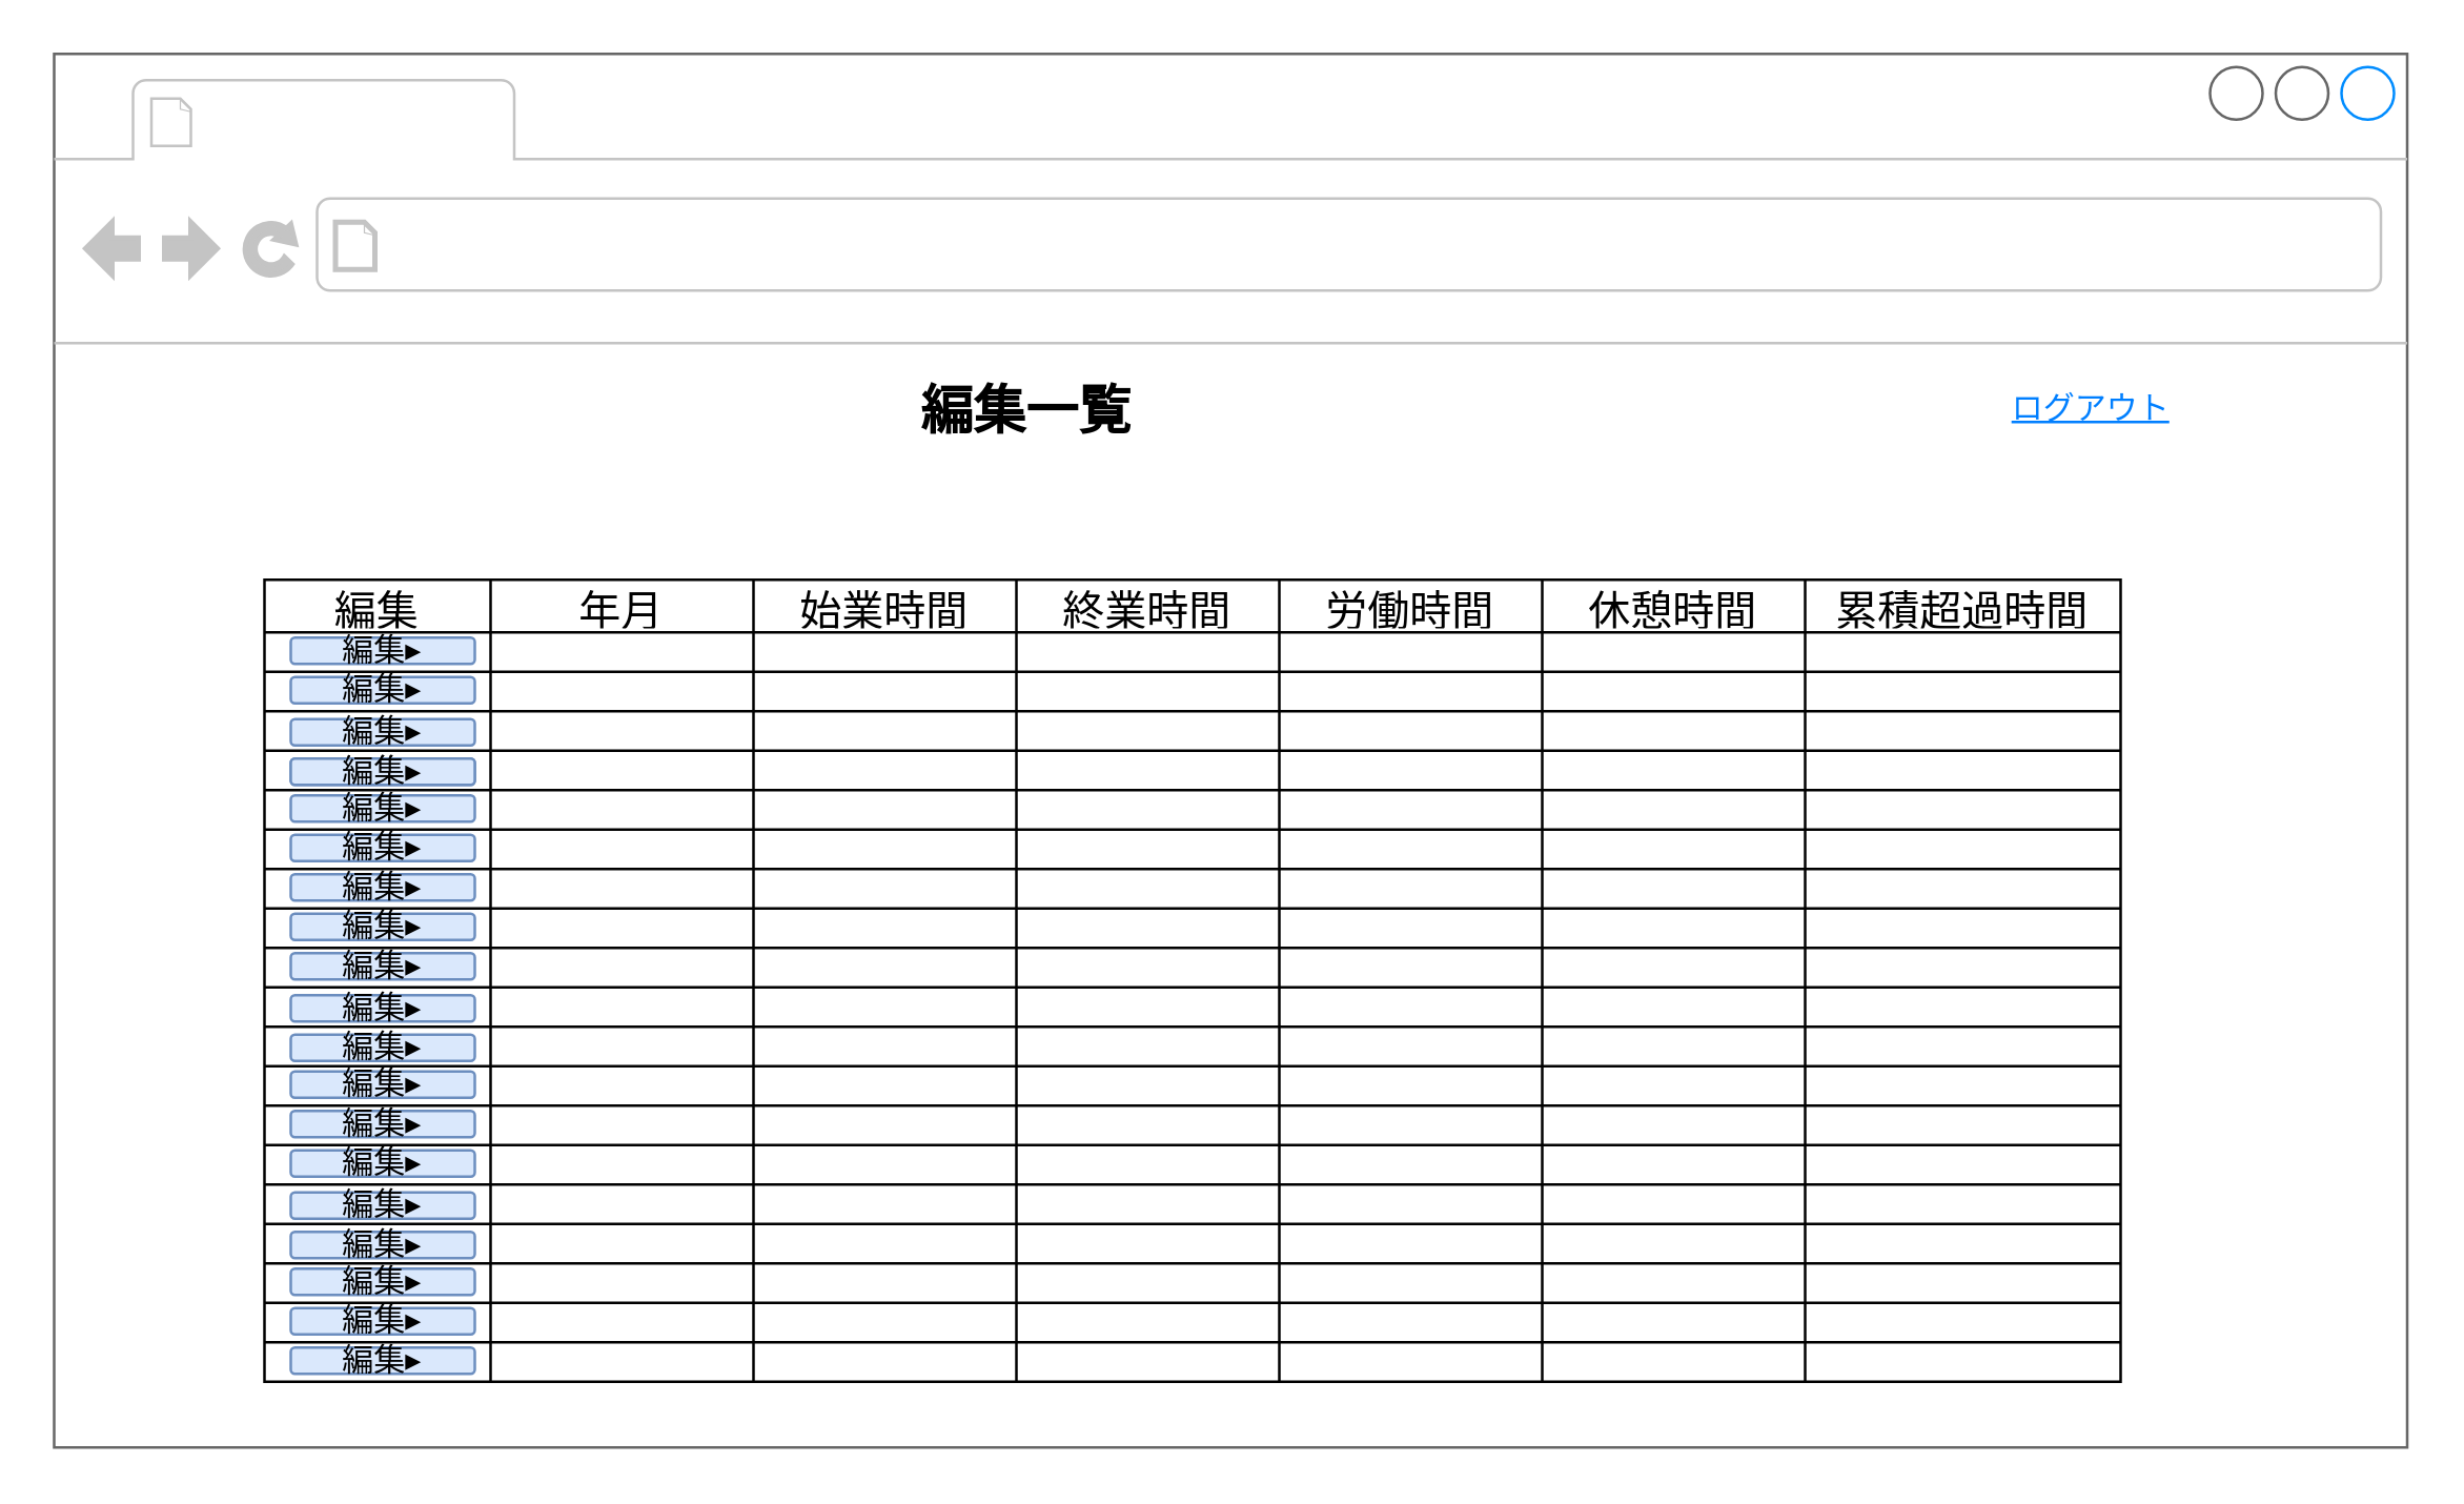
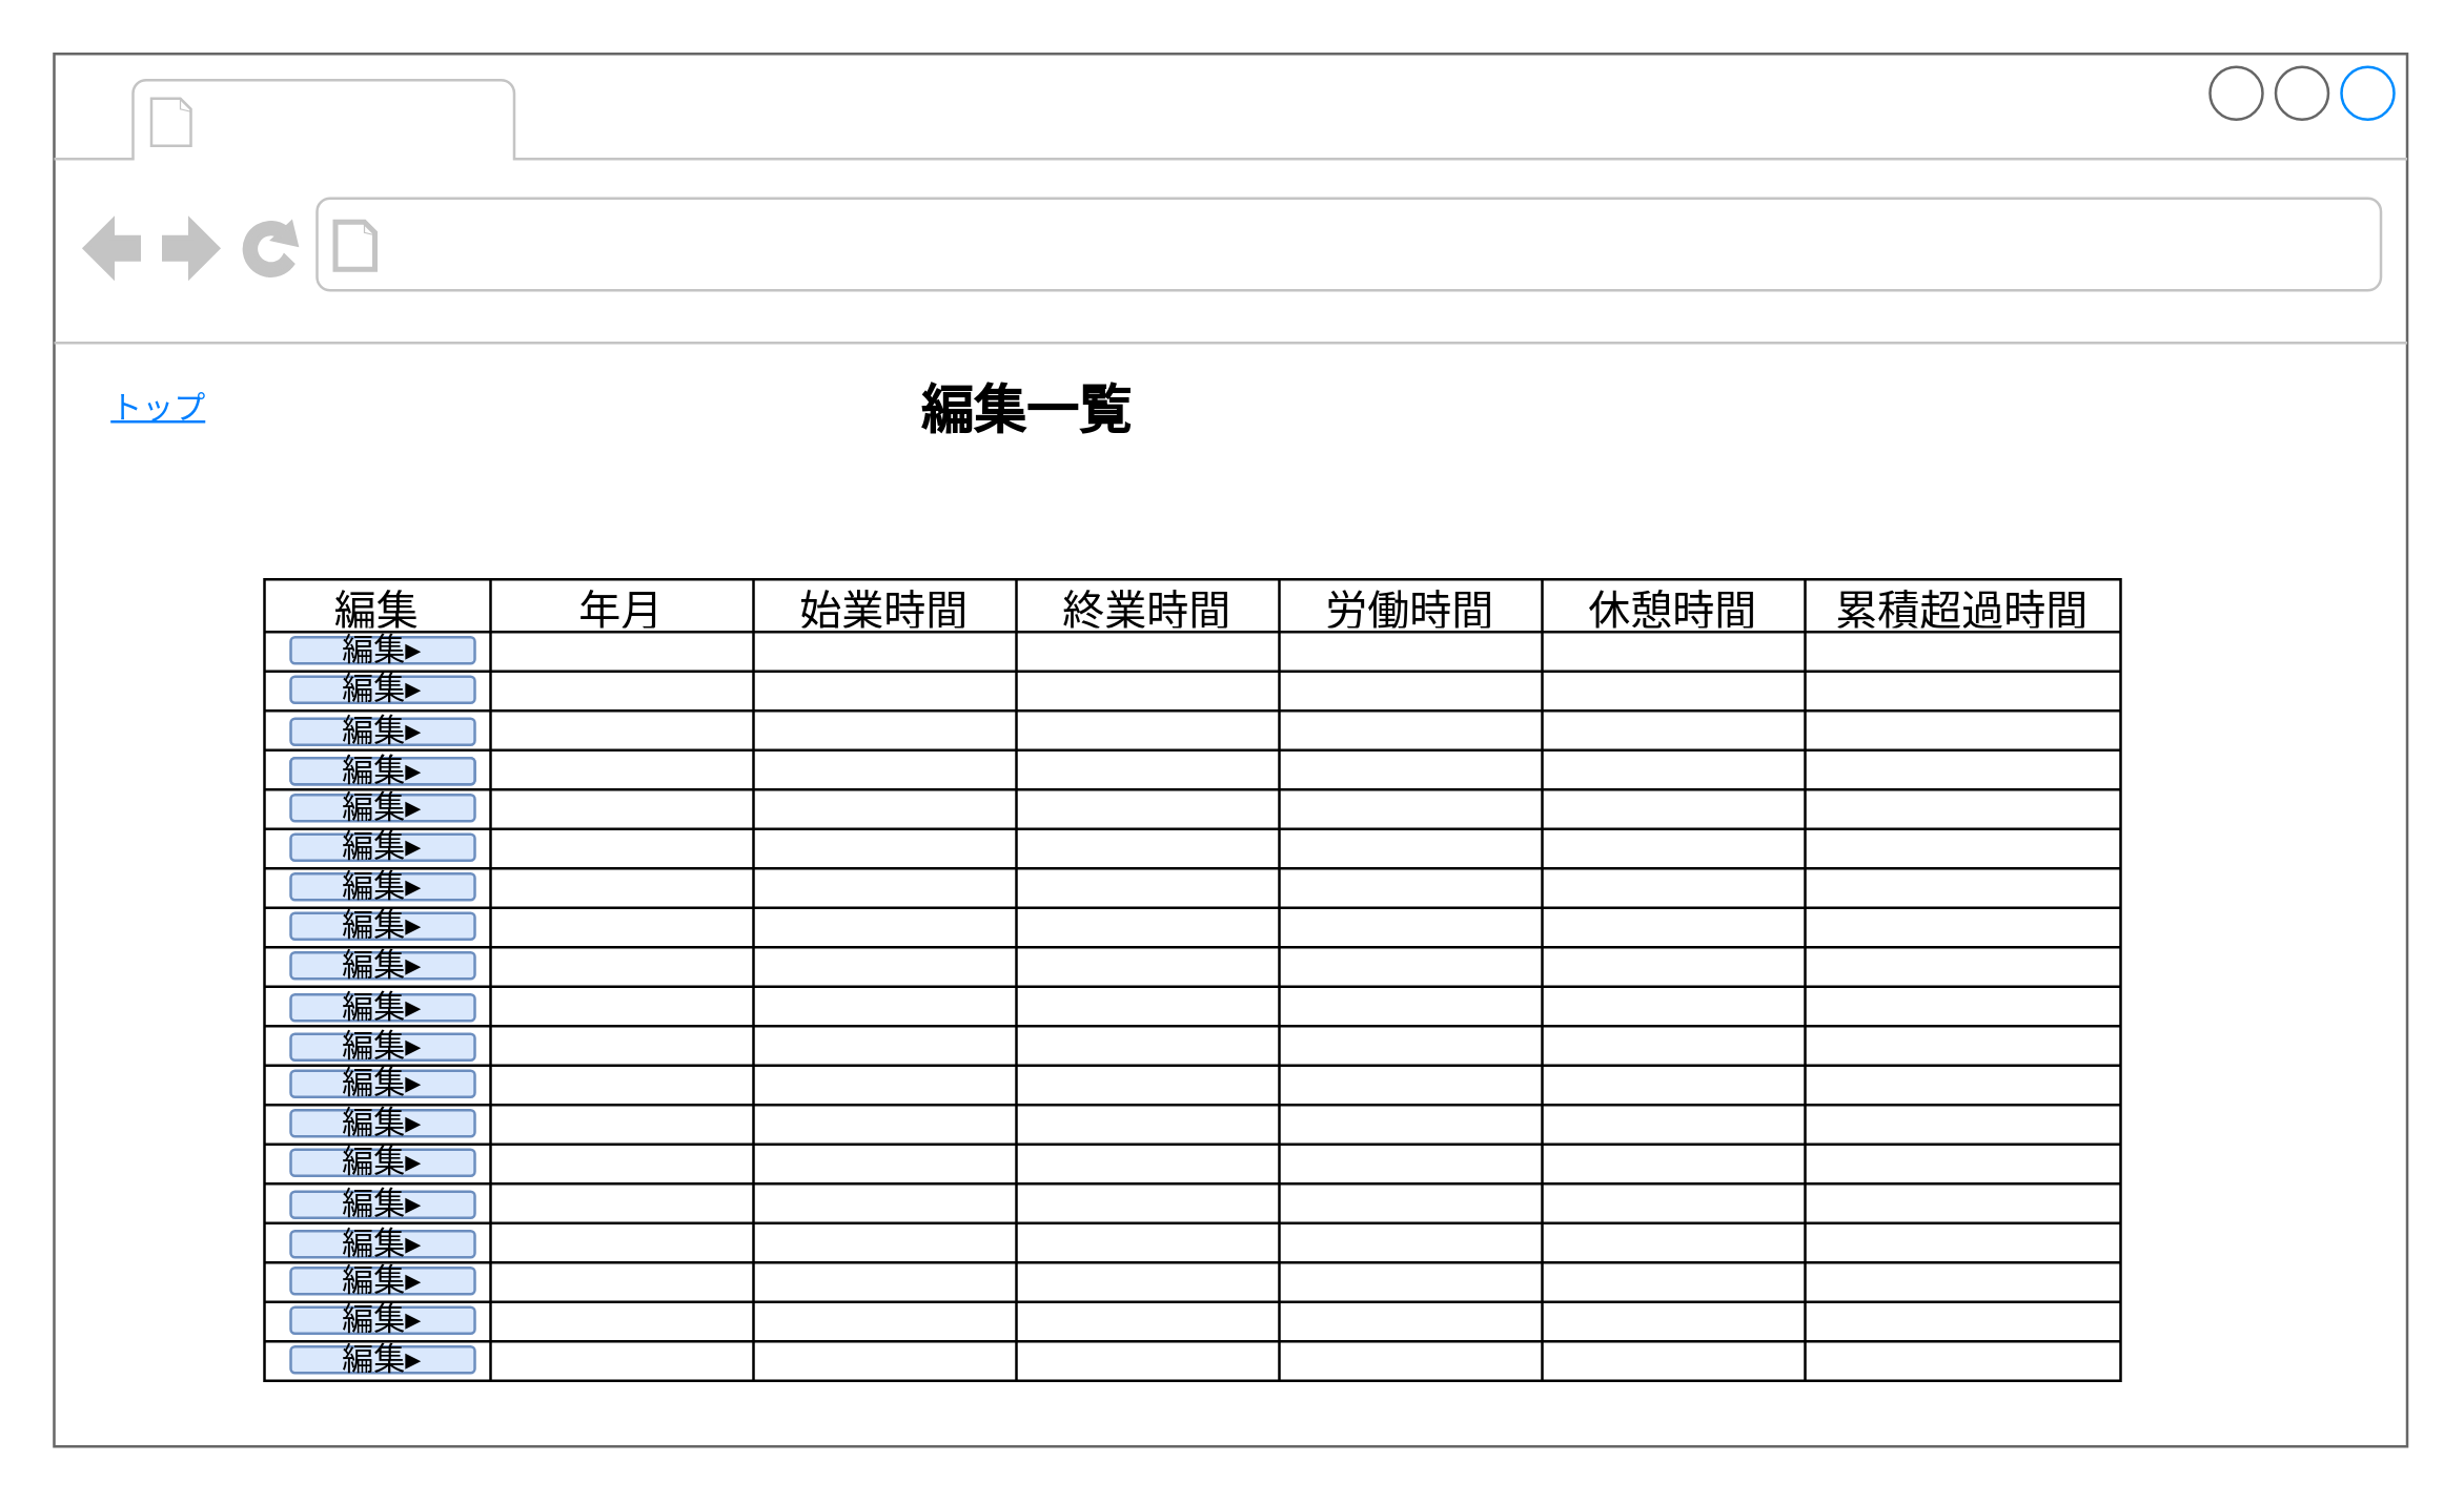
+ <mxCell id="3" value="&lt;font color=&quot;#007fff&quot;&gt;&lt;u&gt;トップ&lt;/u&gt;&lt;/font&gt;" style="text;html=1;align=center;verticalAlign=middle;whiteSpace=wrap;rounded=0;" vertex="1" parent="2"><mxGeometry x="10" y="120" width="60" height="30" as="geometry" /></mxCell>
- <mxCell id="4" value="&lt;font color=&quot;#007fff&quot;&gt;&lt;u&gt;ログアウト&lt;/u&gt;&lt;/font&gt;" style="text;html=1;align=center;verticalAlign=middle;whiteSpace=wrap;rounded=0;" vertex="1" parent="2"><mxGeometry x="740" y="120" width="70" height="30" as="geometry" /></mxCell>
